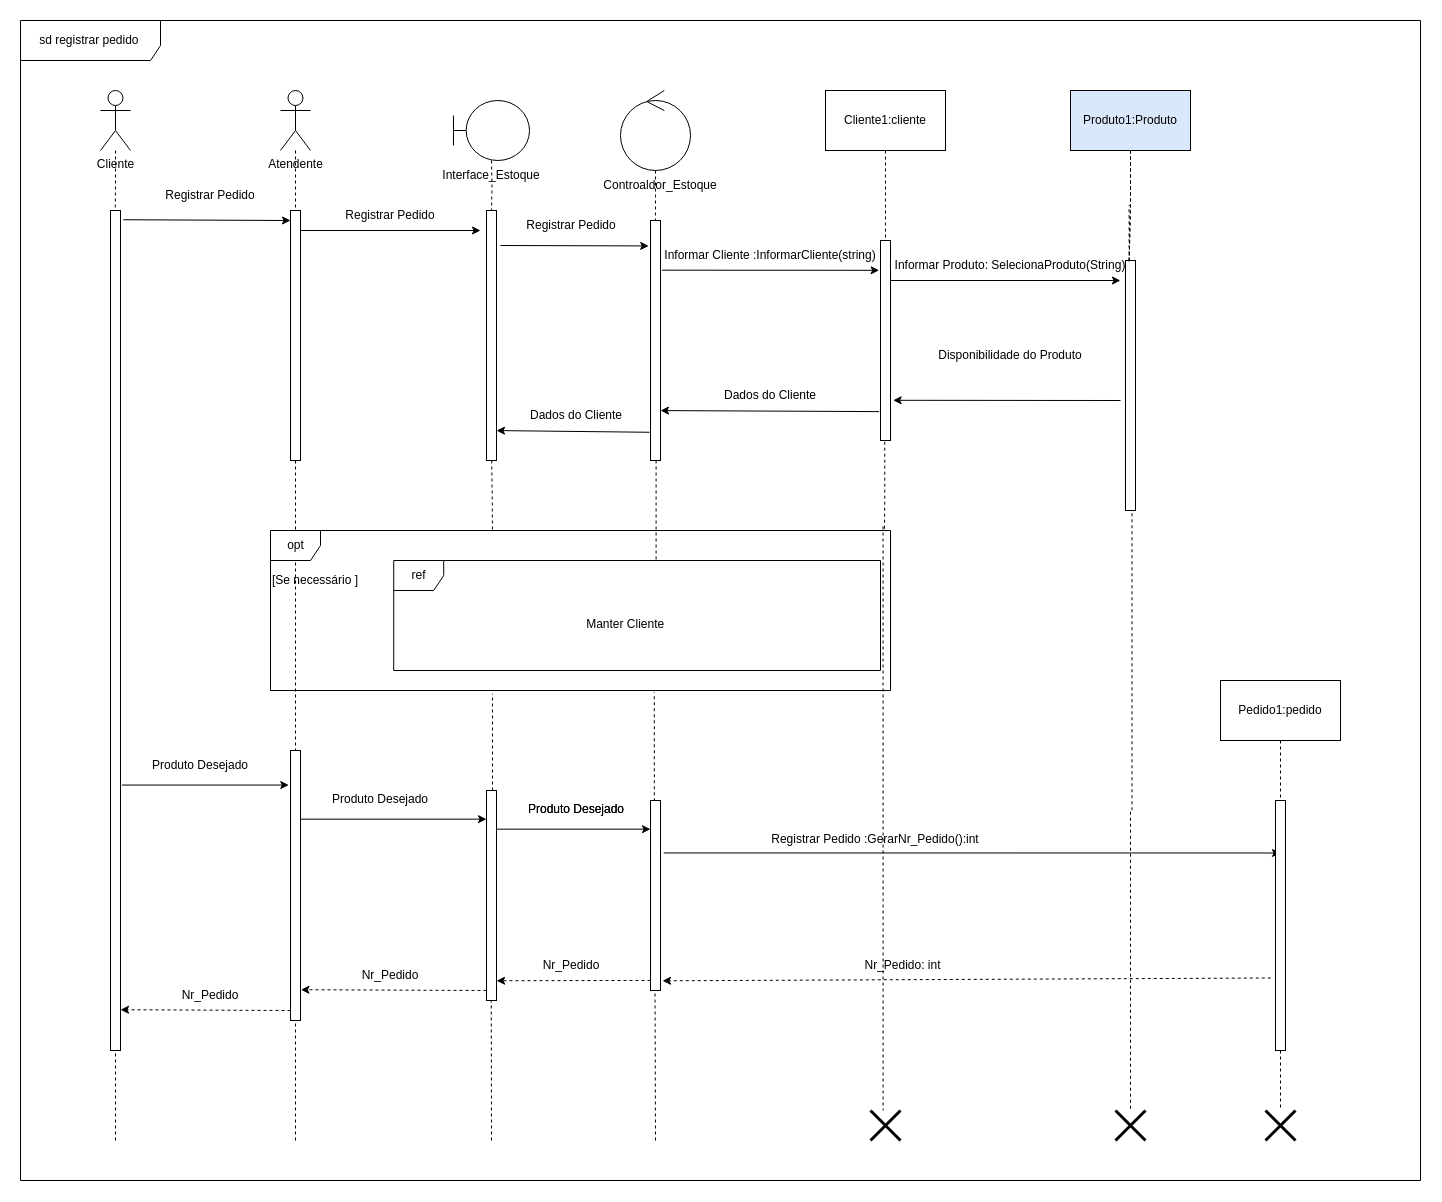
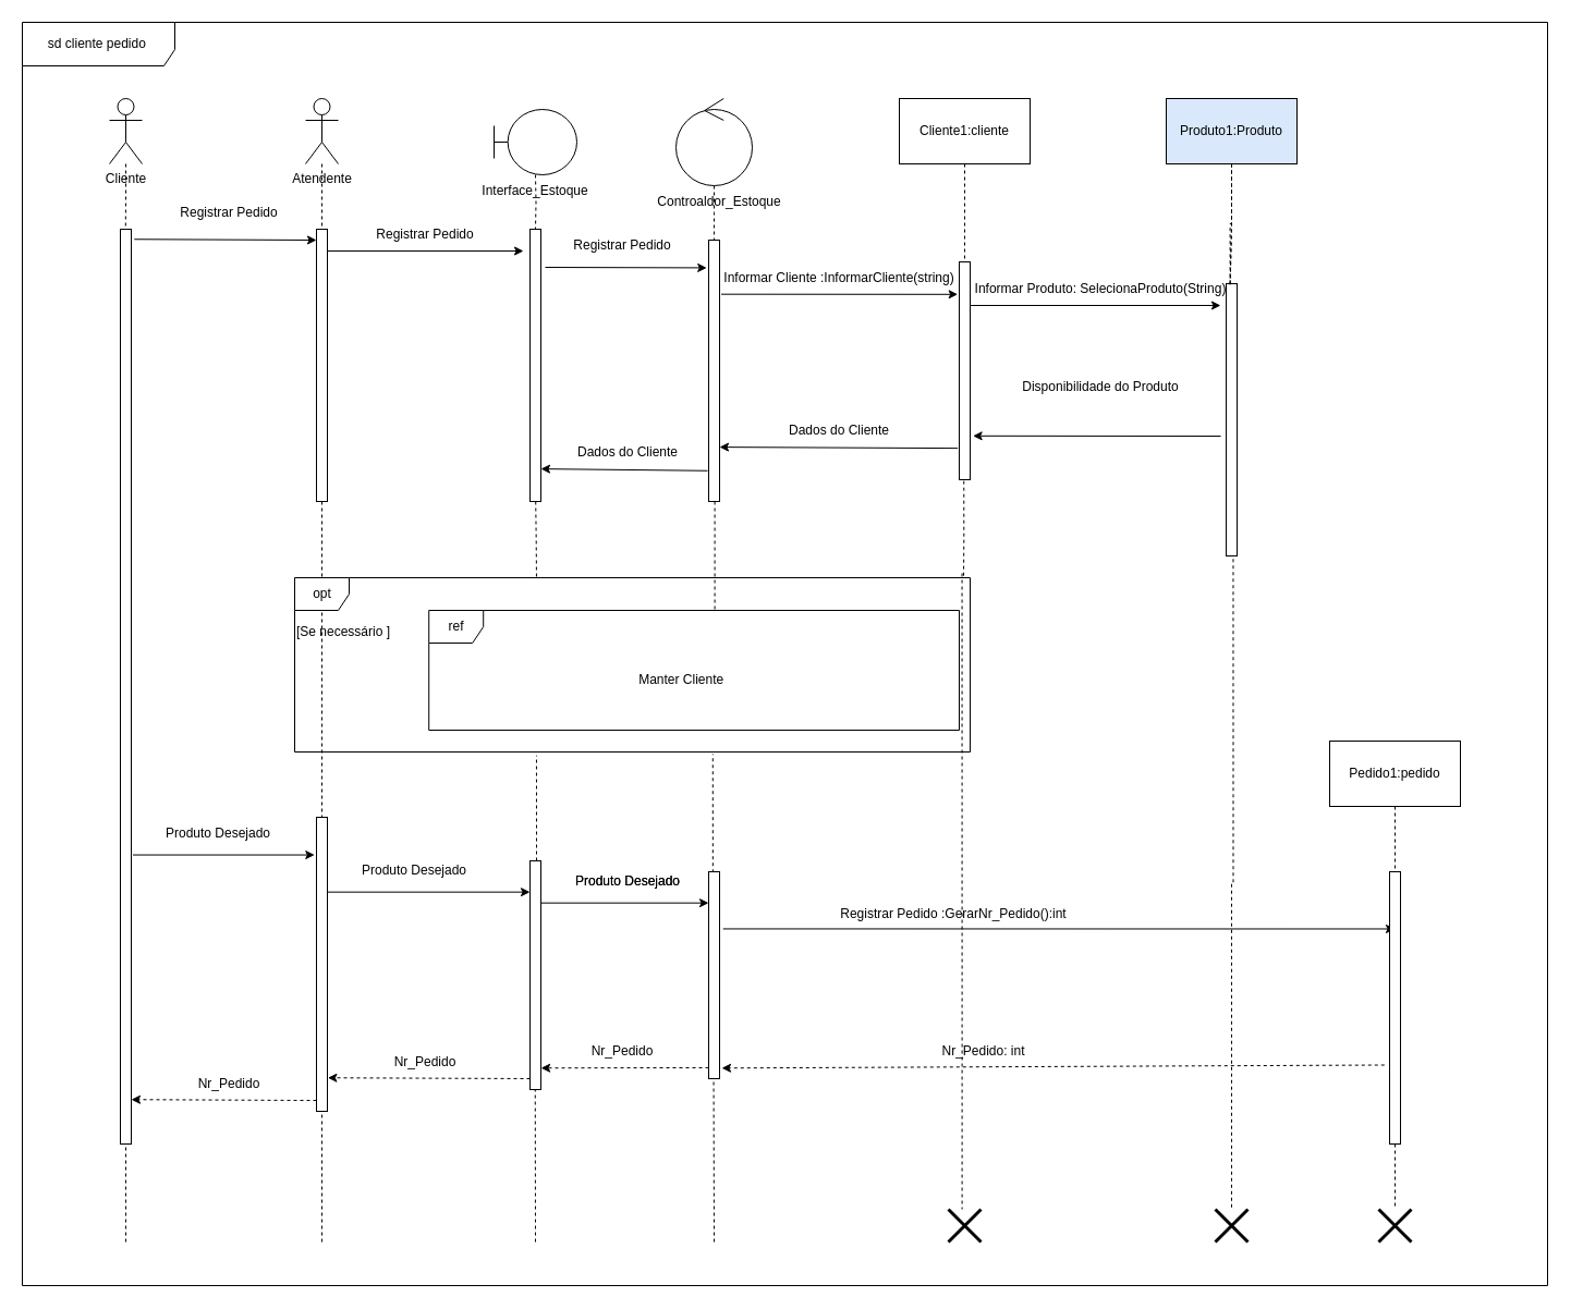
- <mxCell id="74" value="sd registrar pedido&amp;nbsp;" style="shape=umlFrame;tabPosition=left;html=1;boundedLbl=1;labelInHeader=1;width=140;height=40;" vertex="1" parent="1"><mxGeometry x="20" y="20" width="1400" height="1160" as="geometry" /></mxCell>
+ <mxCell id="74" value="sd cliente pedido&amp;nbsp;" style="shape=umlFrame;tabPosition=left;html=1;boundedLbl=1;labelInHeader=1;width=140;height=40;" vertex="1" parent="1"><mxGeometry x="20" y="20" width="1400" height="1160" as="geometry" /></mxCell>
